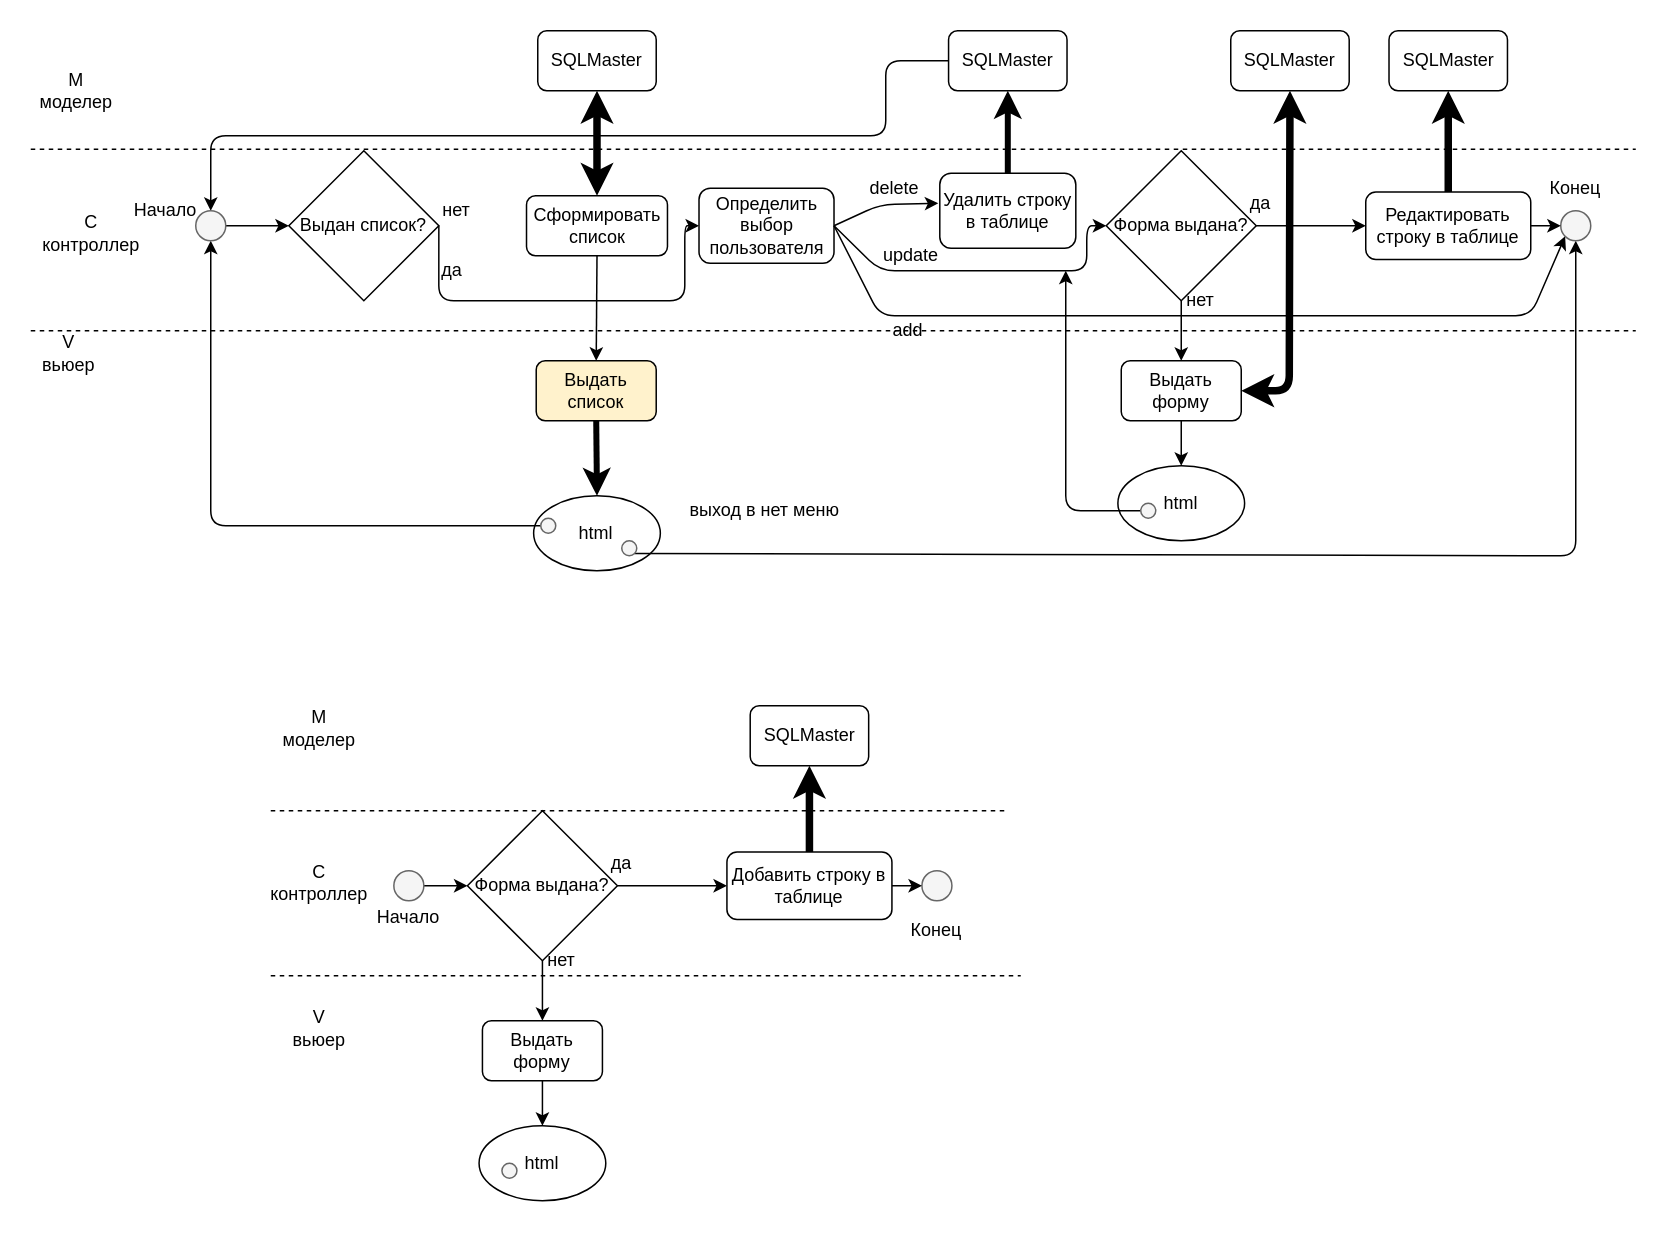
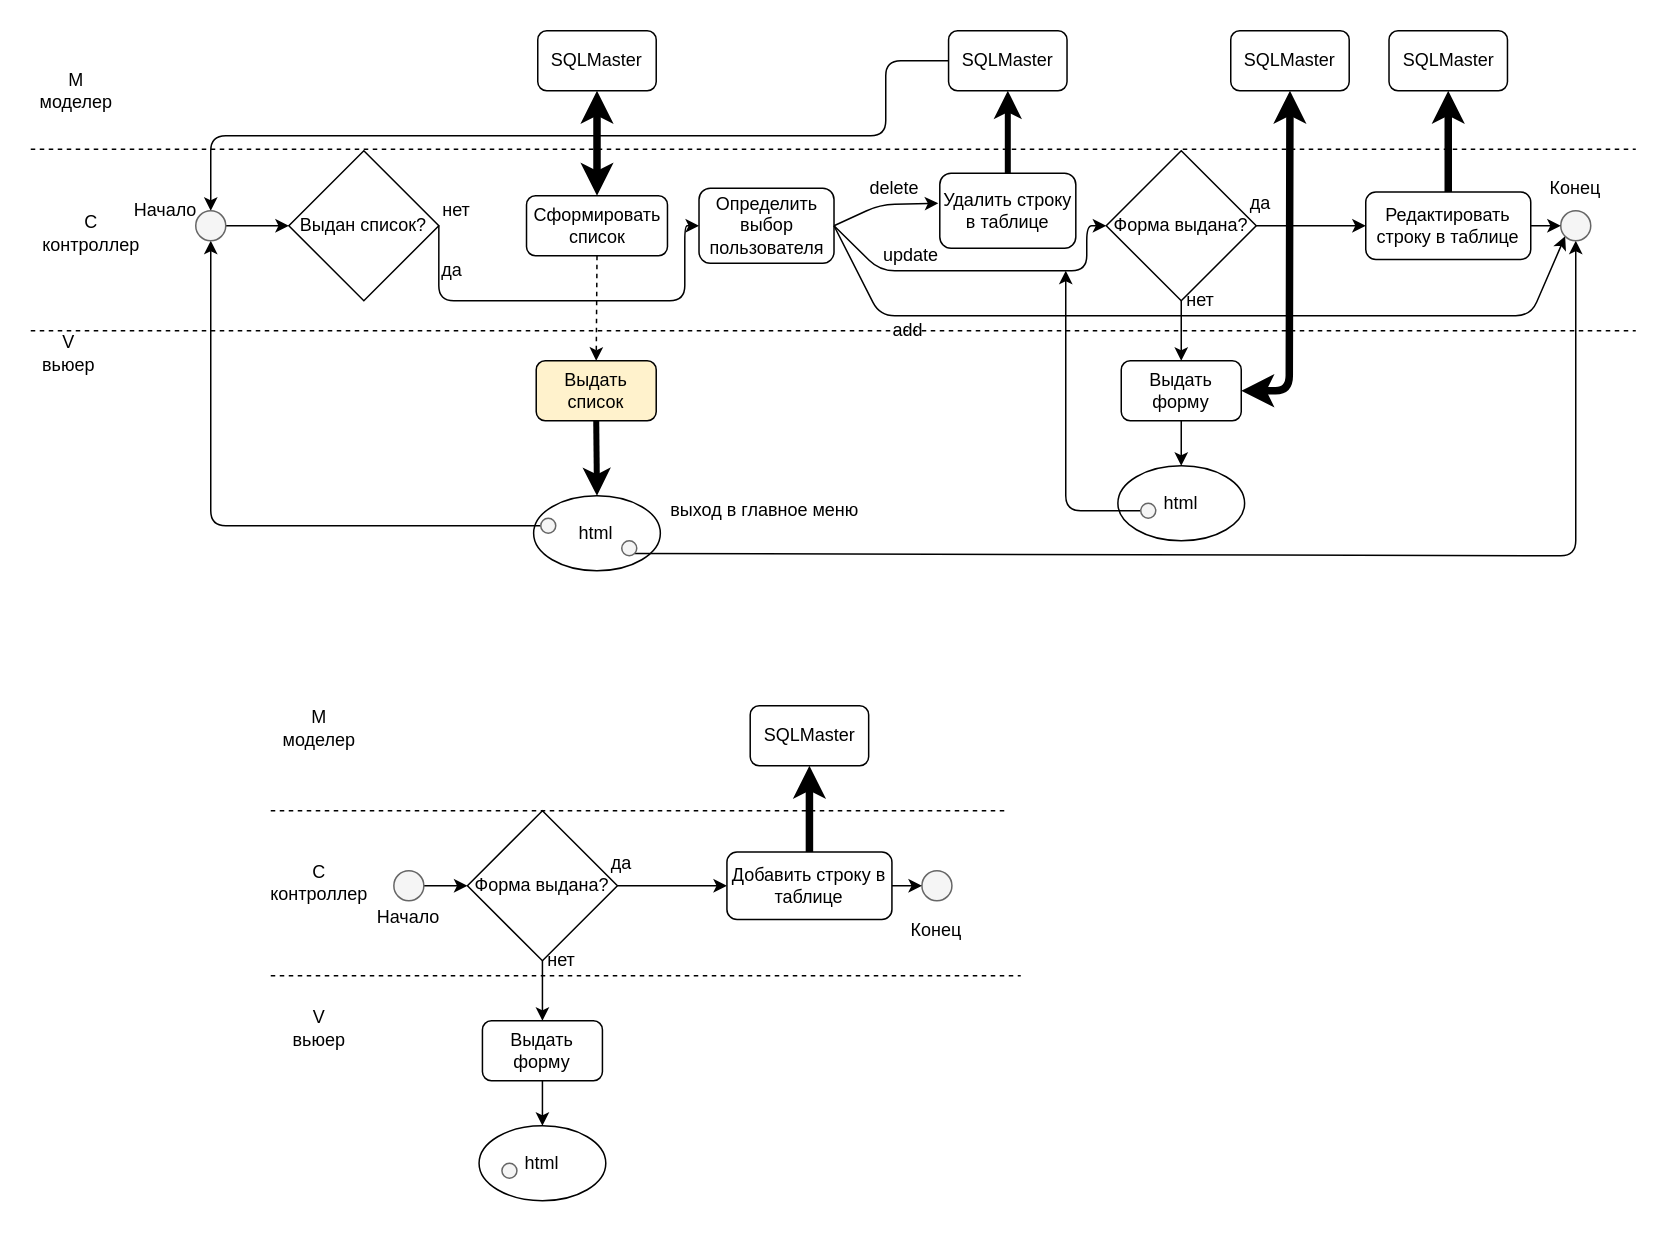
- <mxCell id="6" value="" style="endArrow=classic;html=1;exitX=0.5;exitY=1;exitDx=0;exitDy=0;entryX=0.5;entryY=0;entryDx=0;entryDy=0;strokeWidth=1;" parent="1" source="3" target="5" edge="1"><mxGeometry width="50" height="50" relative="1" as="geometry"><mxPoint x="262.06" y="80" as="sourcePoint" /><mxPoint x="312.06" y="30" as="targetPoint" /></mxGeometry></mxCell>
+ <mxCell id="6" value="" style="endArrow=classic;html=1;exitX=0.5;exitY=1;exitDx=0;exitDy=0;entryX=0.5;entryY=0;entryDx=0;entryDy=0;strokeWidth=1;dashed=1;" parent="1" source="3" target="5" edge="1"><mxGeometry width="50" height="50" relative="1" as="geometry"><mxPoint x="262.06" y="80" as="sourcePoint" /><mxPoint x="312.06" y="30" as="targetPoint" /></mxGeometry></mxCell>
- <mxCell id="14" value="выход в нет меню" style="text;html=1;strokeColor=none;fillColor=none;align=center;verticalAlign=middle;whiteSpace=wrap;rounded=0;" parent="1" vertex="1"><mxGeometry x="439.48" y="330" width="140.52" height="20" as="geometry" /></mxCell>
+ <mxCell id="14" value="выход в главное меню" style="text;html=1;strokeColor=none;fillColor=none;align=center;verticalAlign=middle;whiteSpace=wrap;rounded=0;" parent="1" vertex="1"><mxGeometry x="439.48" y="330" width="140.52" height="20" as="geometry" /></mxCell>
